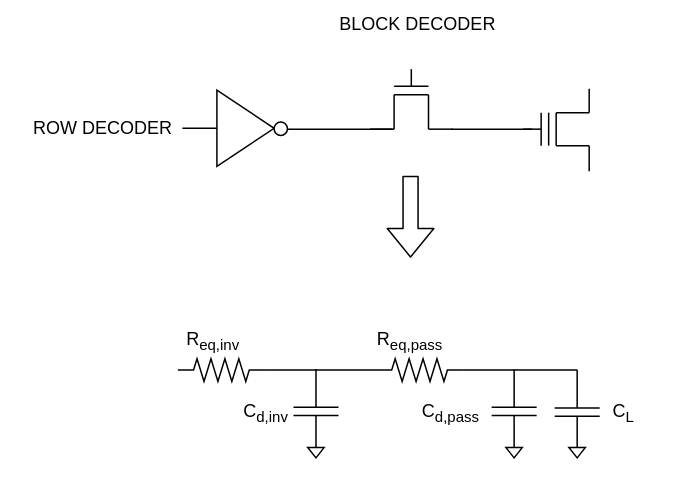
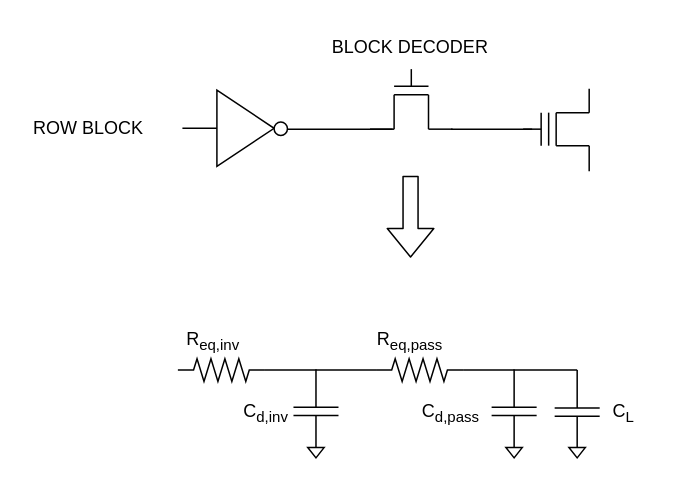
- <mxCell id="45" value="BLOCK DECODER" style="text;html=1;resizable=0;points=[];autosize=1;align=left;verticalAlign=top;spacingTop=-4;" vertex="1" parent="1"><mxGeometry x="224" y="5.5" width="120" height="20" as="geometry" /></mxCell>
+ <mxCell id="45" value="BLOCK DECODER" style="text;html=1;resizable=0;points=[];autosize=1;align=left;verticalAlign=top;spacingTop=-4;" vertex="1" parent="1"><mxGeometry x="219" y="20.5" width="120" height="20" as="geometry" /></mxCell>
- <mxCell id="44" value="ROW DECODER" style="text;html=1;resizable=0;points=[];autosize=1;align=left;verticalAlign=top;spacingTop=-4;" vertex="1" parent="1"><mxGeometry x="20" y="75" width="105" height="20" as="geometry" /></mxCell>
+ <mxCell id="44" value="ROW BLOCK" style="text;html=1;resizable=0;points=[];autosize=1;align=left;verticalAlign=top;spacingTop=-4;" vertex="1" parent="1"><mxGeometry x="20" y="75" width="105" height="20" as="geometry" /></mxCell>
